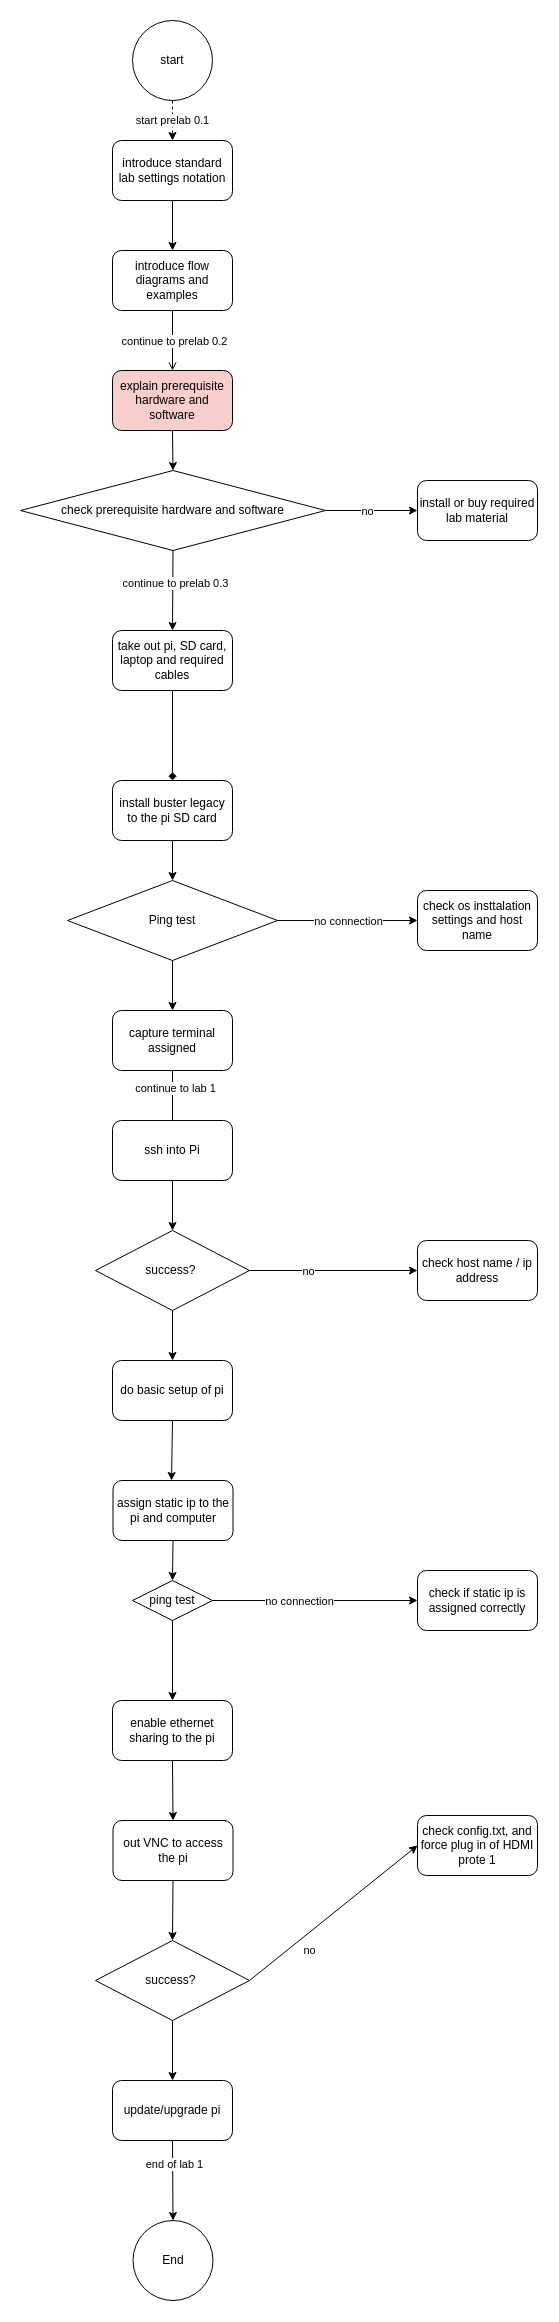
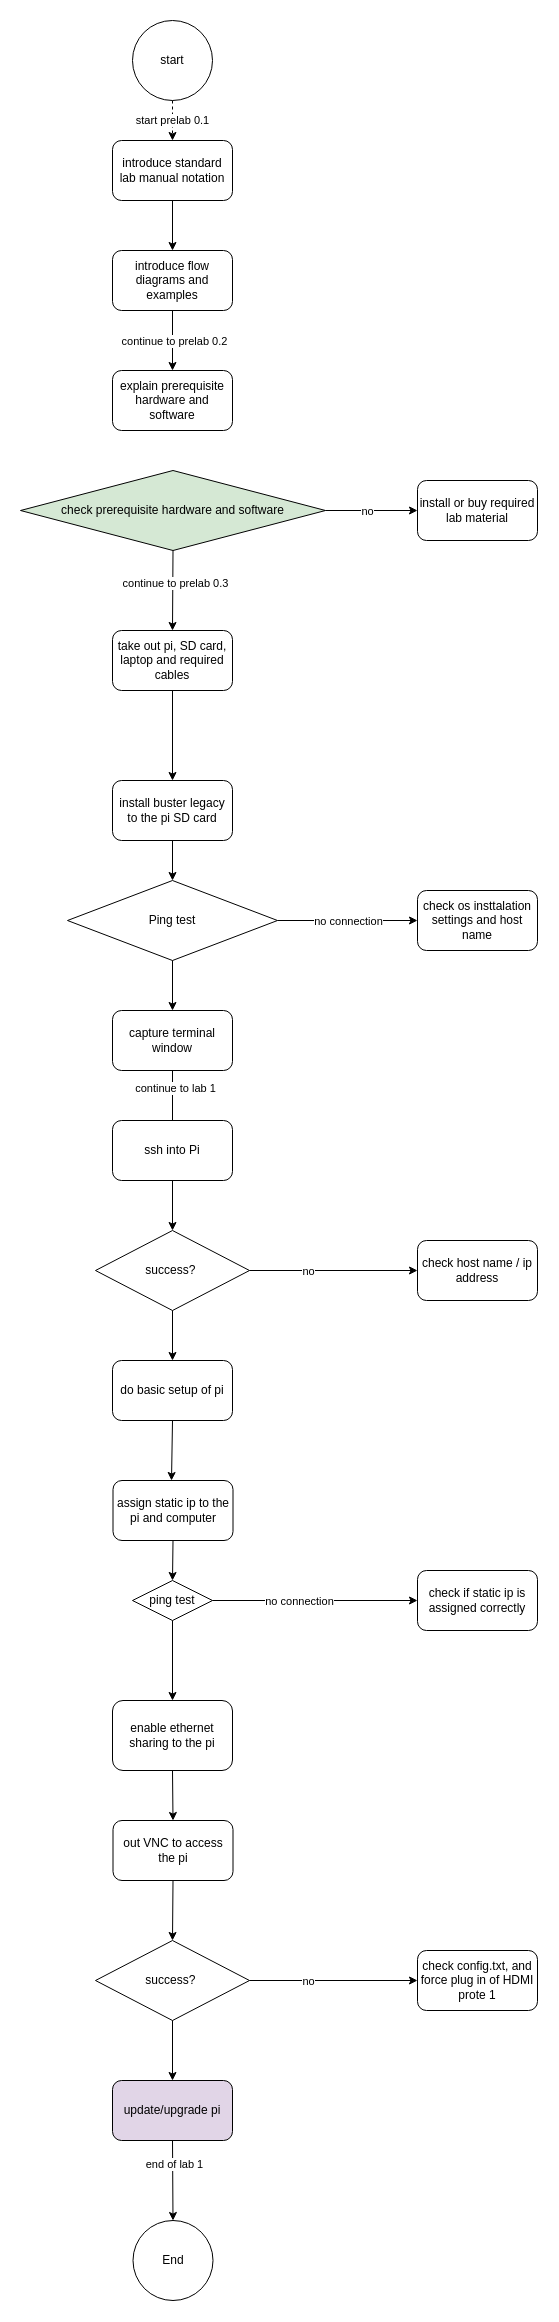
- <mxCell id="3" value="introduce standard lab settings notation" style="rounded=1;whiteSpace=wrap;html=1;" vertex="1" parent="1"><mxGeometry x="112" y="140" width="120" height="60" as="geometry" /></mxCell>
+ <mxCell id="3" value="introduce standard lab manual notation" style="rounded=1;whiteSpace=wrap;html=1;" vertex="1" parent="1"><mxGeometry x="112" y="140" width="120" height="60" as="geometry" /></mxCell>
- <mxCell id="13" value="" style="endArrow=open;html=1;rounded=0;entryX=0.5;entryY=0;entryDx=0;entryDy=0;exitX=0.5;exitY=1;exitDx=0;exitDy=0;" edge="1" parent="1" source="4" target="5"><mxGeometry width="50" height="50" relative="1" as="geometry"><mxPoint x="17" y="380" as="sourcePoint" /><mxPoint x="67" y="330" as="targetPoint" /></mxGeometry></mxCell>
+ <mxCell id="13" value="" style="endArrow=classic;html=1;rounded=0;entryX=0.5;entryY=0;entryDx=0;entryDy=0;exitX=0.5;exitY=1;exitDx=0;exitDy=0;" edge="1" parent="1" source="4" target="5"><mxGeometry width="50" height="50" relative="1" as="geometry"><mxPoint x="17" y="380" as="sourcePoint" /><mxPoint x="67" y="330" as="targetPoint" /></mxGeometry></mxCell>
- <mxCell id="5" value="explain prerequisite hardware and software" style="rounded=1;whiteSpace=wrap;html=1;fillColor=#f8cecc;" vertex="1" parent="1"><mxGeometry x="112" y="370" width="120" height="60" as="geometry" /></mxCell>
+ <mxCell id="5" value="explain prerequisite hardware and software" style="rounded=1;whiteSpace=wrap;html=1;" vertex="1" parent="1"><mxGeometry x="112" y="370" width="120" height="60" as="geometry" /></mxCell>
- <mxCell id="24" value="" style="endArrow=classic;html=1;rounded=0;entryX=0.5;entryY=0;entryDx=0;entryDy=0;exitX=0.5;exitY=1;exitDx=0;exitDy=0;" edge="1" parent="1" source="5" target="7"><mxGeometry width="50" height="50" relative="1" as="geometry"><mxPoint x="37" y="480" as="sourcePoint" /><mxPoint x="87" y="430" as="targetPoint" /></mxGeometry></mxCell>
- <mxCell id="7" value="check prerequisite hardware and software" style="rhombus;whiteSpace=wrap;html=1;" vertex="1" parent="1"><mxGeometry x="20" y="470" width="305" height="80" as="geometry" /></mxCell>
+ <mxCell id="7" value="check prerequisite hardware and software" style="rhombus;whiteSpace=wrap;html=1;fillColor=#d5e8d4;" vertex="1" parent="1"><mxGeometry x="20" y="470" width="305" height="80" as="geometry" /></mxCell>
- <mxCell id="21" value="" style="endArrow=diamond;html=1;rounded=0;entryX=0.5;entryY=0;entryDx=0;entryDy=0;exitX=0.5;exitY=1;exitDx=0;exitDy=0;" edge="1" parent="1" source="6" target="8"><mxGeometry width="50" height="50" relative="1" as="geometry"><mxPoint x="17" y="460" as="sourcePoint" /><mxPoint x="67" y="410" as="targetPoint" /></mxGeometry></mxCell>
+ <mxCell id="21" value="" style="endArrow=classic;html=1;rounded=0;entryX=0.5;entryY=0;entryDx=0;entryDy=0;exitX=0.5;exitY=1;exitDx=0;exitDy=0;" edge="1" parent="1" source="6" target="8"><mxGeometry width="50" height="50" relative="1" as="geometry"><mxPoint x="17" y="460" as="sourcePoint" /><mxPoint x="67" y="410" as="targetPoint" /></mxGeometry></mxCell>
- <mxCell id="10" value="capture terminal assigned" style="rounded=1;whiteSpace=wrap;html=1;" vertex="1" parent="1"><mxGeometry x="112" y="1010" width="120" height="60" as="geometry" /></mxCell>
+ <mxCell id="10" value="capture terminal window" style="rounded=1;whiteSpace=wrap;html=1;" vertex="1" parent="1"><mxGeometry x="112" y="1010" width="120" height="60" as="geometry" /></mxCell>
- <mxCell id="35" value="enable ethernet sharing to the pi" style="rounded=1;whiteSpace=wrap;html=1;" vertex="1" parent="1"><mxGeometry x="112" y="1700" width="120" height="60" as="geometry" /></mxCell>
+ <mxCell id="35" value="enable ethernet sharing to the pi" style="rounded=1;whiteSpace=wrap;html=1;" vertex="1" parent="1"><mxGeometry x="112" y="1700" width="120" height="70" as="geometry" /></mxCell>
- <mxCell id="40" value="check config.txt, and force plug in of HDMI prote 1" style="rounded=1;whiteSpace=wrap;html=1;" vertex="1" parent="1"><mxGeometry x="417" y="1815" width="120" height="60" as="geometry" /></mxCell>
+ <mxCell id="40" value="check config.txt, and force plug in of HDMI prote 1" style="rounded=1;whiteSpace=wrap;html=1;" vertex="1" parent="1"><mxGeometry x="417" y="1950" width="120" height="60" as="geometry" /></mxCell>
- <mxCell id="41" value="update/upgrade pi" style="rounded=1;whiteSpace=wrap;html=1;" vertex="1" parent="1"><mxGeometry x="112" y="2080" width="120" height="60" as="geometry" /></mxCell>
+ <mxCell id="41" value="update/upgrade pi" style="rounded=1;whiteSpace=wrap;html=1;fillColor=#e1d5e7;" vertex="1" parent="1"><mxGeometry x="112" y="2080" width="120" height="60" as="geometry" /></mxCell>
